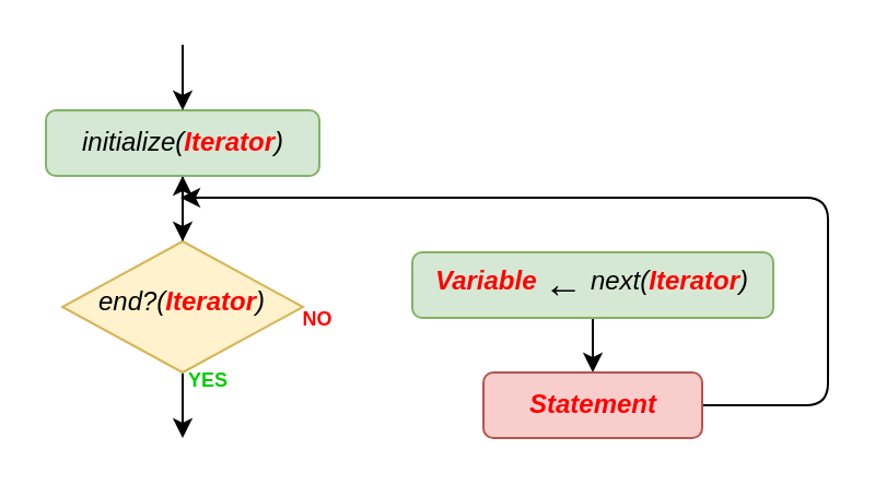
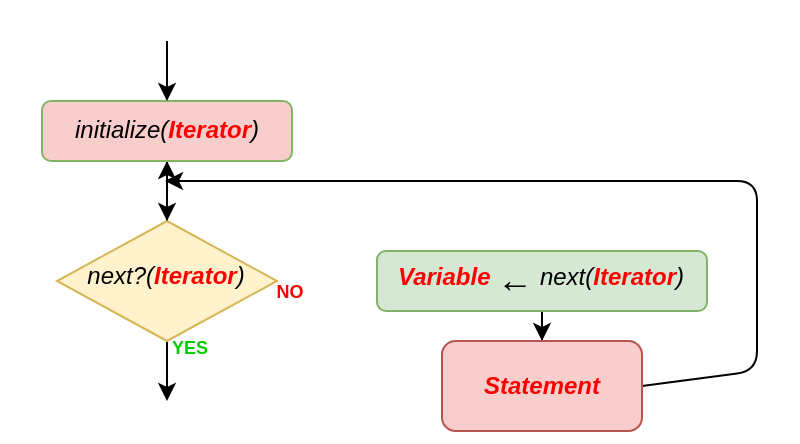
- <mxCell id="11" value="&lt;i&gt;initialize(&lt;b&gt;&lt;font color=&quot;#ff0000&quot;&gt;Iterator&lt;/font&gt;&lt;/b&gt;)&lt;/i&gt;" style="rounded=1;whiteSpace=wrap;html=1;fontSize=12;glass=0;strokeWidth=1;shadow=0;fillColor=#d5e8d4;strokeColor=#82b366;" vertex="1" parent="1"><mxGeometry x="20.5" y="50" width="125" height="30" as="geometry" /></mxCell>
+ <mxCell id="11" value="&lt;i&gt;initialize(&lt;b&gt;&lt;font color=&quot;#ff0000&quot;&gt;Iterator&lt;/font&gt;&lt;/b&gt;)&lt;/i&gt;" style="rounded=1;whiteSpace=wrap;html=1;fontSize=12;glass=0;strokeWidth=1;shadow=0;fillColor=#f8cecc;strokeColor=#82b366;" vertex="1" parent="1"><mxGeometry x="20.5" y="50" width="125" height="30" as="geometry" /></mxCell>
- <mxCell id="6" value="&lt;b&gt;&lt;i&gt;&lt;font color=&quot;#ff0000&quot;&gt;Variable&lt;/font&gt;&amp;nbsp;&lt;/i&gt;&lt;/b&gt;&lt;span&gt;&lt;sub&gt;&lt;font style=&quot;font-size: 18px&quot;&gt;←&lt;/font&gt;&lt;/sub&gt;&lt;/span&gt;&lt;b&gt;&lt;i&gt;&amp;nbsp;&lt;/i&gt;&lt;/b&gt;&lt;i&gt;next(&lt;b&gt;&lt;font color=&quot;#ff0000&quot;&gt;Iterator&lt;/font&gt;&lt;/b&gt;)&lt;/i&gt;" style="rounded=1;whiteSpace=wrap;html=1;fontSize=12;glass=0;strokeWidth=1;shadow=0;fillColor=#d5e8d4;strokeColor=#82b366;" parent="1" vertex="1"><mxGeometry x="188" y="115" width="165" height="30" as="geometry" /></mxCell>
+ <mxCell id="6" value="&lt;b&gt;&lt;i&gt;&lt;font color=&quot;#ff0000&quot;&gt;Variable&lt;/font&gt;&amp;nbsp;&lt;/i&gt;&lt;/b&gt;&lt;span&gt;&lt;sub&gt;&lt;font style=&quot;font-size: 18px&quot;&gt;←&lt;/font&gt;&lt;/sub&gt;&lt;/span&gt;&lt;b&gt;&lt;i&gt;&amp;nbsp;&lt;/i&gt;&lt;/b&gt;&lt;i&gt;next(&lt;b&gt;&lt;font color=&quot;#ff0000&quot;&gt;Iterator&lt;/font&gt;&lt;/b&gt;)&lt;/i&gt;" style="rounded=1;whiteSpace=wrap;html=1;fontSize=12;glass=0;strokeWidth=1;shadow=0;fillColor=#d5e8d4;strokeColor=#82b366;" parent="1" vertex="1"><mxGeometry x="188" y="125" width="165" height="30" as="geometry" /></mxCell>
- <mxCell id="4" value="&lt;i&gt;end?(&lt;b&gt;&lt;font color=&quot;#ff0000&quot;&gt;Iterator&lt;/font&gt;&lt;/b&gt;)&lt;/i&gt;" style="rhombus;whiteSpace=wrap;html=1;shadow=0;fontFamily=Helvetica;fontSize=12;align=center;strokeWidth=1;spacing=6;spacingTop=-4;fillColor=#fff2cc;strokeColor=#d6b656;" parent="1" vertex="1"><mxGeometry x="28" y="110" width="110" height="60" as="geometry" /></mxCell>
+ <mxCell id="4" value="&lt;i&gt;next?(&lt;b&gt;&lt;font color=&quot;#ff0000&quot;&gt;Iterator&lt;/font&gt;&lt;/b&gt;)&lt;/i&gt;" style="rhombus;whiteSpace=wrap;html=1;shadow=0;fontFamily=Helvetica;fontSize=12;align=center;strokeWidth=1;spacing=6;spacingTop=-4;fillColor=#fff2cc;strokeColor=#d6b656;" parent="1" vertex="1"><mxGeometry x="28" y="110" width="110" height="60" as="geometry" /></mxCell>
- <mxCell id="12" value="&lt;b&gt;&lt;i&gt;&lt;font color=&quot;#ff0000&quot;&gt;Statement&lt;/font&gt;&lt;/i&gt;&lt;/b&gt;" style="rounded=1;whiteSpace=wrap;html=1;fontSize=12;glass=0;strokeWidth=1;shadow=0;fillColor=#f8cecc;strokeColor=#b85450;" vertex="1" parent="1"><mxGeometry x="220.5" y="170" width="100" height="30" as="geometry" /></mxCell>
+ <mxCell id="12" value="&lt;b&gt;&lt;i&gt;&lt;font color=&quot;#ff0000&quot;&gt;Statement&lt;/font&gt;&lt;/i&gt;&lt;/b&gt;" style="rounded=1;whiteSpace=wrap;html=1;fontSize=12;glass=0;strokeWidth=1;shadow=0;fillColor=#f8cecc;strokeColor=#b85450;" vertex="1" parent="1"><mxGeometry x="220.5" y="170" width="100" height="45" as="geometry" /></mxCell>
